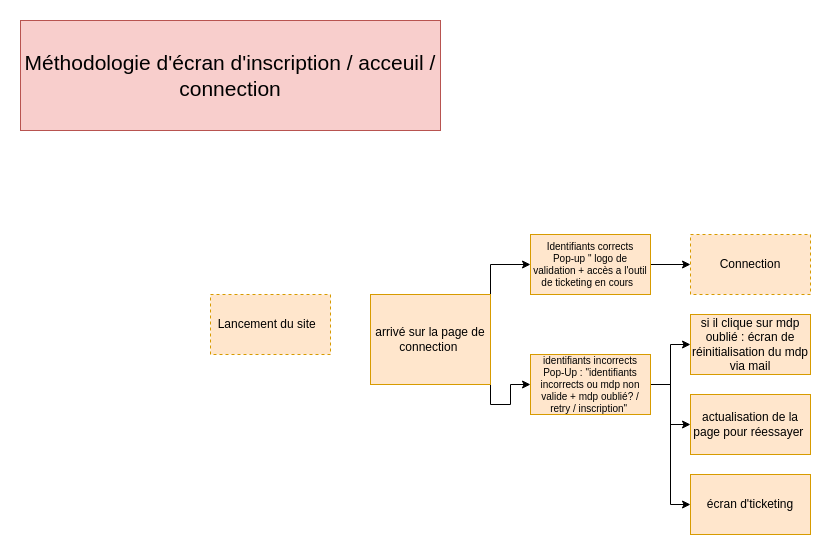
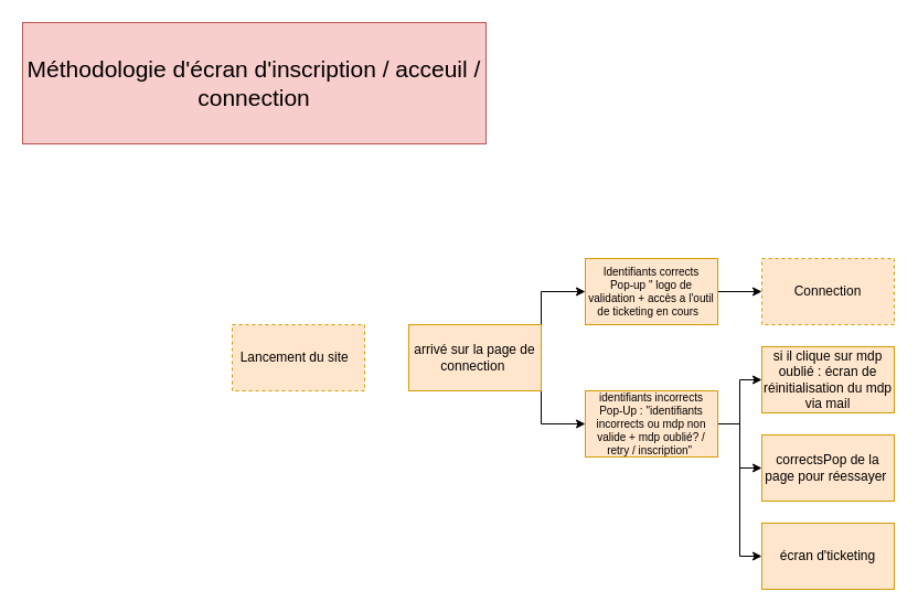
- <mxCell id="5" value="arrivé sur la page de connection&amp;nbsp;" style="rounded=0;whiteSpace=wrap;html=1;fillColor=#ffe6cc;strokeColor=#d79b00;" parent="1" vertex="1"><mxGeometry x="370" y="294" width="120" height="90" as="geometry" /></mxCell>
+ <mxCell id="5" value="arrivé sur la page de connection&amp;nbsp;" style="rounded=0;whiteSpace=wrap;html=1;fillColor=#ffe6cc;strokeColor=#d79b00;" parent="1" vertex="1"><mxGeometry x="370" y="294" width="120" height="60" as="geometry" /></mxCell>
- <mxCell id="7" value="actualisation de la page pour réessayer&amp;nbsp;" style="rounded=0;whiteSpace=wrap;html=1;fillColor=#ffe6cc;strokeColor=#d79b00;" parent="1" vertex="1"><mxGeometry x="690" y="394" width="120" height="60" as="geometry" /></mxCell>
+ <mxCell id="7" value="correctsPop de la page pour réessayer&amp;nbsp;" style="rounded=0;whiteSpace=wrap;html=1;fillColor=#ffe6cc;strokeColor=#d79b00;" parent="1" vertex="1"><mxGeometry x="690" y="394" width="120" height="60" as="geometry" /></mxCell>
